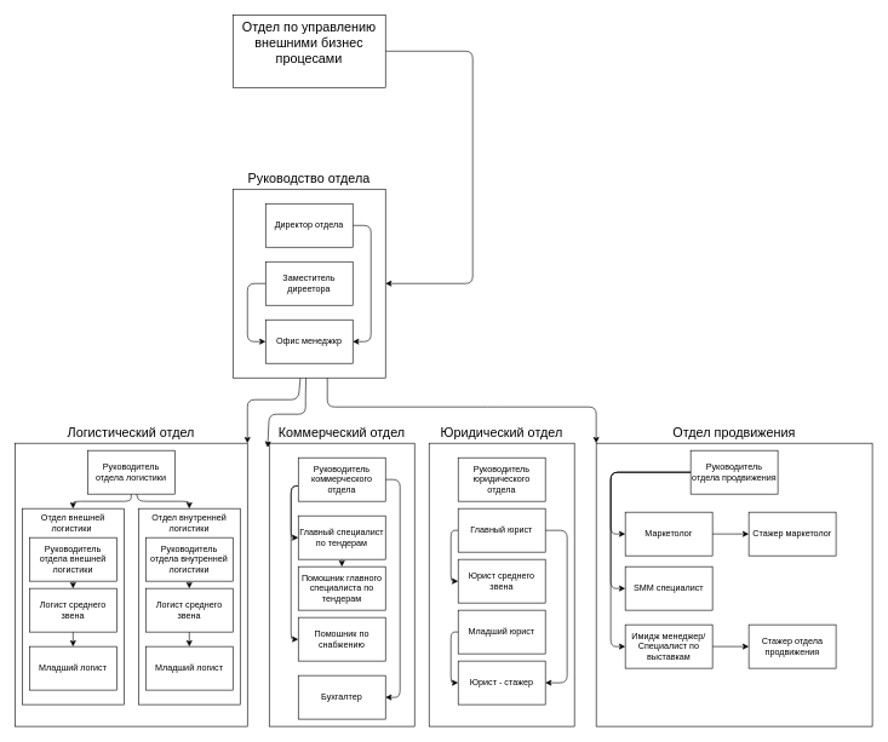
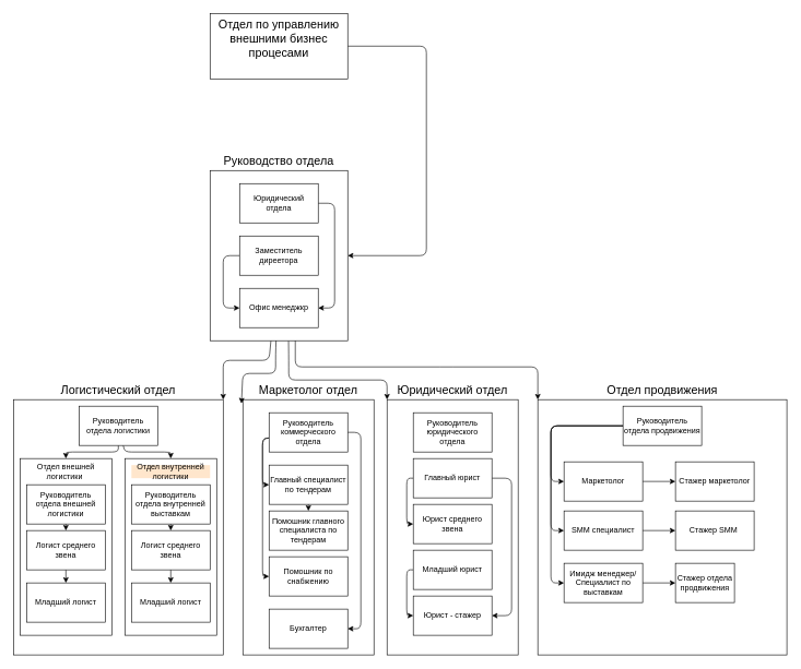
- <mxCell id="9" value="Директор отдела" style="rounded=0;whiteSpace=wrap;html=1;" parent="1" vertex="1"><mxGeometry x="365" y="280" width="120" height="60" as="geometry" /></mxCell>
+ <mxCell id="9" value="Юридический отдела" style="rounded=0;whiteSpace=wrap;html=1;" parent="1" vertex="1"><mxGeometry x="365" y="280" width="120" height="60" as="geometry" /></mxCell>
+ <mxCell id="4" style="edgeStyle=none;html=1;entryX=0;entryY=0;entryDx=0;entryDy=0;exitX=0.57;exitY=1.001;exitDx=0;exitDy=0;exitPerimeter=0;" parent="1" source="7" target="15" edge="1"><mxGeometry relative="1" as="geometry"><Array as="points"><mxPoint x="440" y="550" /><mxPoint x="440" y="580" /><mxPoint x="590" y="580" /></Array></mxGeometry></mxCell>
- <mxCell id="14" value="Коммерческий отдел" style="rounded=0;whiteSpace=wrap;html=1;fontSize=18;labelPosition=center;verticalLabelPosition=top;align=center;verticalAlign=bottom;" parent="1" vertex="1"><mxGeometry x="370" y="610" width="200" height="390" as="geometry" /></mxCell>
+ <mxCell id="14" value="Маркетолог отдел" style="rounded=0;whiteSpace=wrap;html=1;fontSize=18;labelPosition=center;verticalLabelPosition=top;align=center;verticalAlign=bottom;" parent="1" vertex="1"><mxGeometry x="370" y="610" width="200" height="390" as="geometry" /></mxCell>
- <mxCell id="40" value="Отдел внутренней логистики" style="rounded=0;whiteSpace=wrap;html=1;strokeColor=none;" parent="1" vertex="1"><mxGeometry x="200" y="710" width="120" height="20" as="geometry" /></mxCell>
+ <mxCell id="40" value="Отдел внутренней логистики" style="rounded=0;whiteSpace=wrap;html=1;strokeColor=none;fillColor=#ffe6cc;" parent="1" vertex="1"><mxGeometry x="200" y="710" width="120" height="20" as="geometry" /></mxCell>
- <mxCell id="44" value="Руководитель отдела внутренней логистики" style="rounded=0;whiteSpace=wrap;html=1;" parent="1" vertex="1"><mxGeometry x="200" y="740" width="120" height="60" as="geometry" /></mxCell>
+ <mxCell id="44" value="Руководитель отдела внутренней выставкам" style="rounded=0;whiteSpace=wrap;html=1;" parent="1" vertex="1"><mxGeometry x="200" y="740" width="120" height="60" as="geometry" /></mxCell>
+ <mxCell id="57" style="edgeStyle=none;html=1;entryX=0;entryY=0.5;entryDx=0;entryDy=0;" parent="1" source="58" target="62" edge="1"><mxGeometry relative="1" as="geometry" /></mxCell>
+ <mxCell id="62" value="Стажер SMM&amp;nbsp;" style="rounded=0;whiteSpace=wrap;html=1;" parent="1" vertex="1"><mxGeometry x="1030" y="780" width="120" height="60" as="geometry" /></mxCell>
- <mxCell id="63" value="Стажер отдела продвижения" style="rounded=0;whiteSpace=wrap;html=1;" parent="1" vertex="1"><mxGeometry x="1030" y="860" width="120" height="60" as="geometry" /></mxCell>
+ <mxCell id="63" value="Стажер отдела продвижения" style="rounded=0;whiteSpace=wrap;html=1;" parent="1" vertex="1"><mxGeometry x="1030" y="860" width="90" height="60" as="geometry" /></mxCell>
